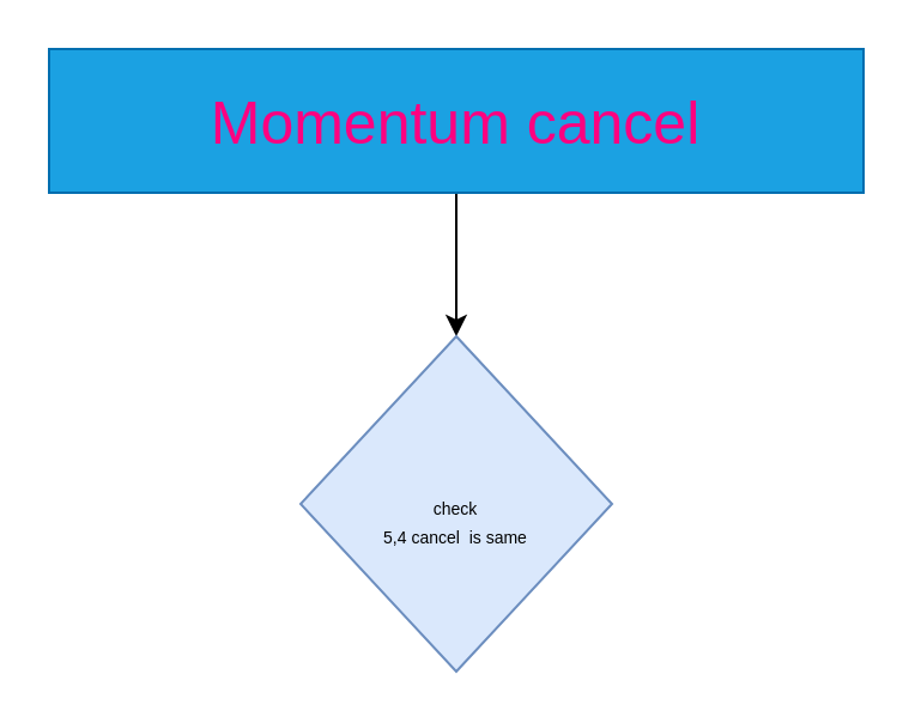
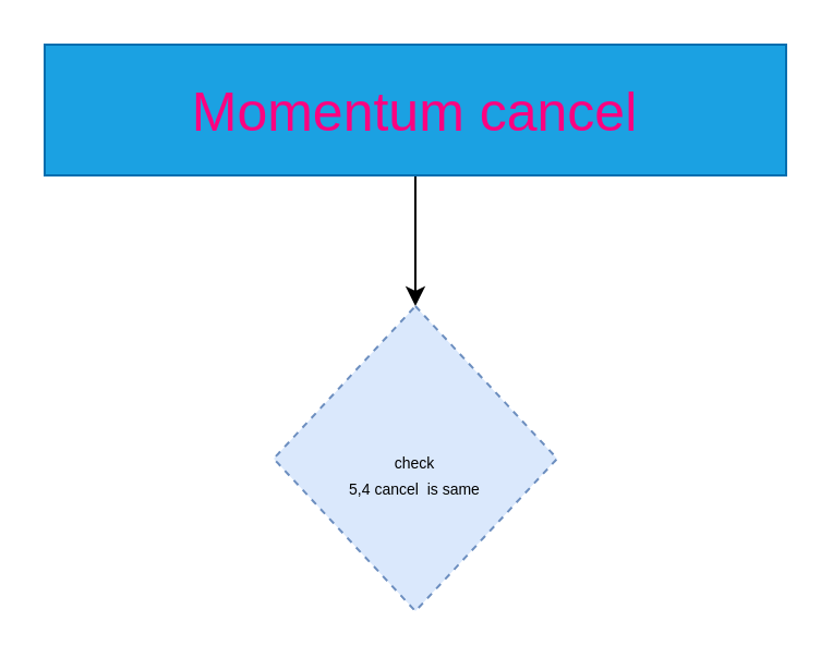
- <mxCell id="4" value="&lt;font style=&quot;font-size: 7px;&quot; color=&quot;#000000&quot;&gt;check&lt;br&gt;&lt;div style=&quot;text-align: left;&quot;&gt;&lt;span style=&quot;background-color: initial;&quot;&gt;5,4 cancel&amp;nbsp; is same&lt;/span&gt;&lt;/div&gt;&lt;/font&gt;" style="rhombus;whiteSpace=wrap;html=1;fontSize=25;fillColor=#dae8fc;strokeColor=#6c8ebf;rounded=0;" vertex="1" parent="1"><mxGeometry x="125" y="140" width="130" height="140" as="geometry" /></mxCell>
+ <mxCell id="4" value="&lt;font style=&quot;font-size: 7px;&quot; color=&quot;#000000&quot;&gt;check&lt;br&gt;&lt;div style=&quot;text-align: left;&quot;&gt;&lt;span style=&quot;background-color: initial;&quot;&gt;5,4 cancel&amp;nbsp; is same&lt;/span&gt;&lt;/div&gt;&lt;/font&gt;" style="rhombus;whiteSpace=wrap;html=1;fontSize=25;fillColor=#dae8fc;strokeColor=#6c8ebf;rounded=0;dashed=1;" vertex="1" parent="1"><mxGeometry x="125" y="140" width="130" height="140" as="geometry" /></mxCell>
